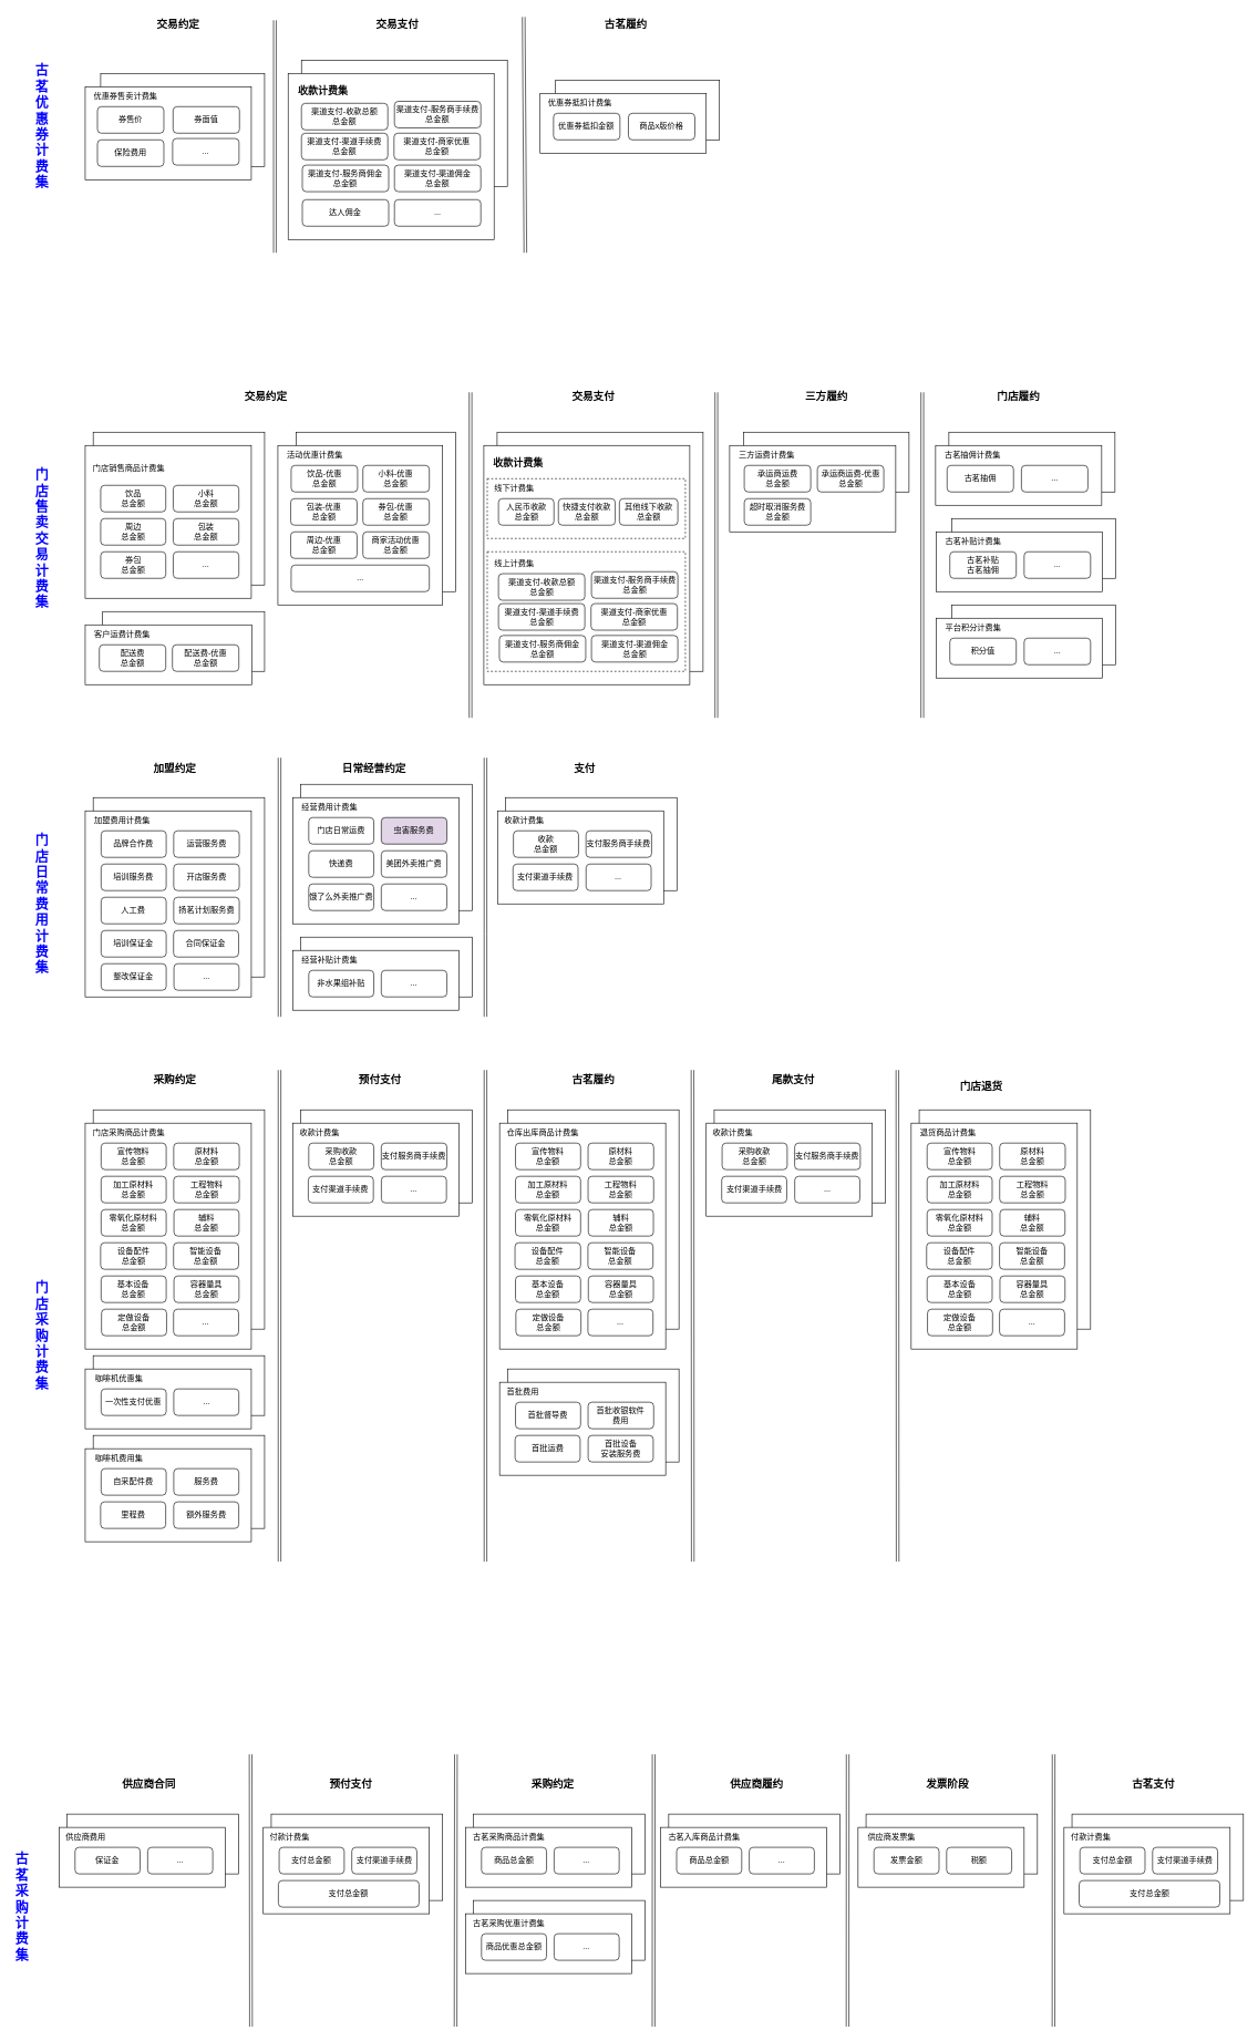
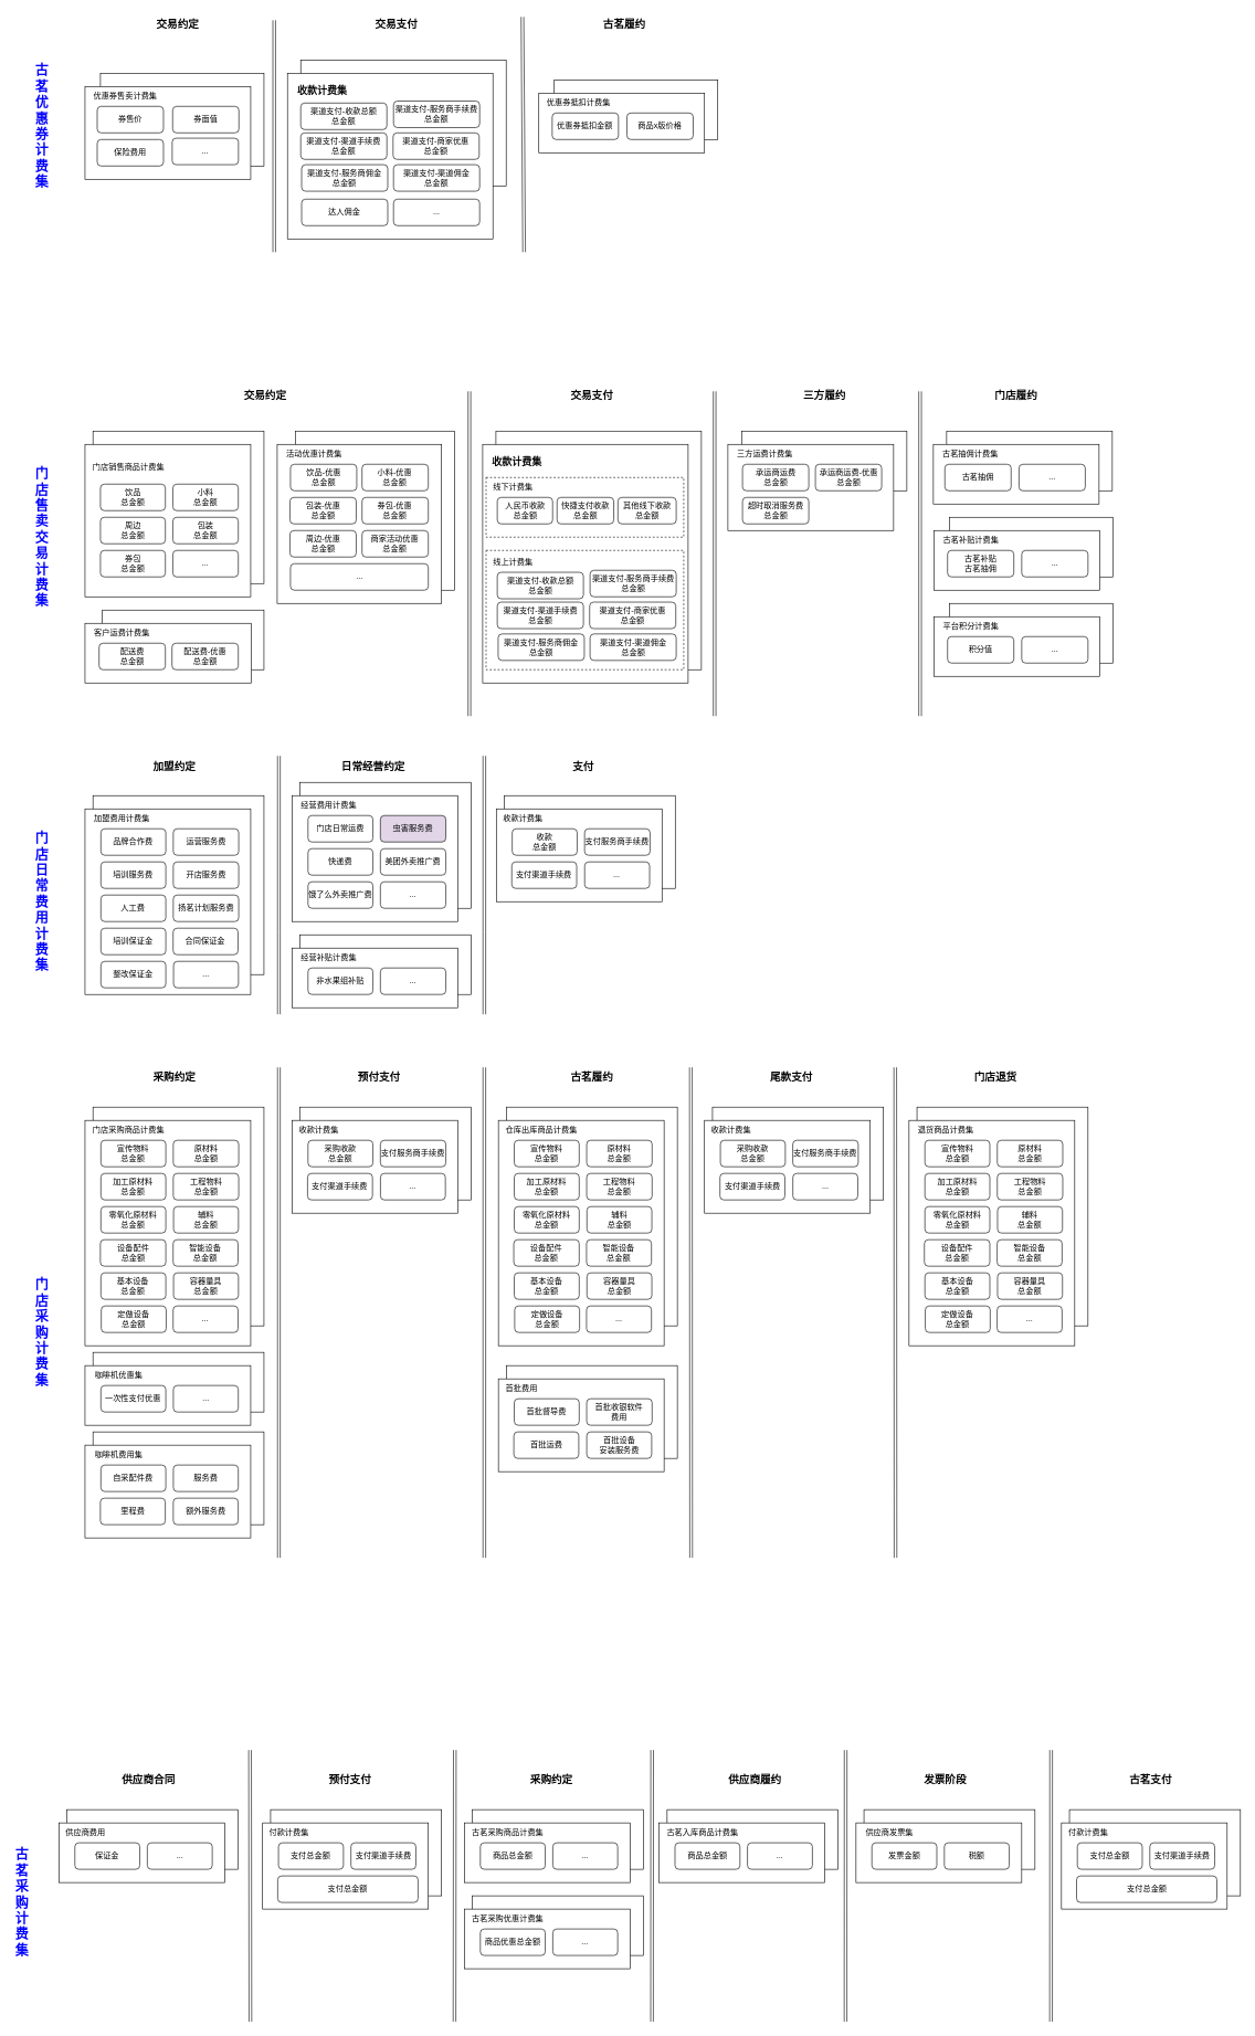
- <mxCell id="171" value="&lt;span style=&quot;font-size: 16px;&quot;&gt;&lt;b&gt;门店退货&lt;/b&gt;&lt;/span&gt;" style="text;html=1;strokeColor=none;fillColor=none;align=center;verticalAlign=middle;whiteSpace=wrap;rounded=0;" parent="1" vertex="1"><mxGeometry x="1424.04" y="1620" width="105" height="30" as="geometry" /></mxCell>
+ <mxCell id="171" value="&lt;span style=&quot;font-size: 16px;&quot;&gt;&lt;b&gt;门店退货&lt;/b&gt;&lt;/span&gt;" style="text;html=1;strokeColor=none;fillColor=none;align=center;verticalAlign=middle;whiteSpace=wrap;rounded=0;" parent="1" vertex="1"><mxGeometry x="1449.04" y="1610" width="105" height="30" as="geometry" /></mxCell>
